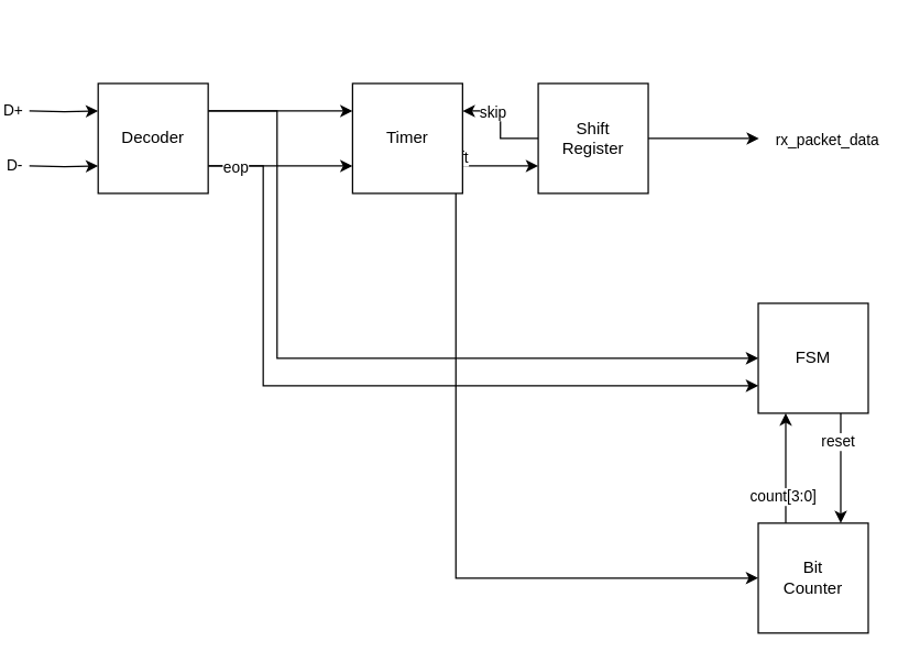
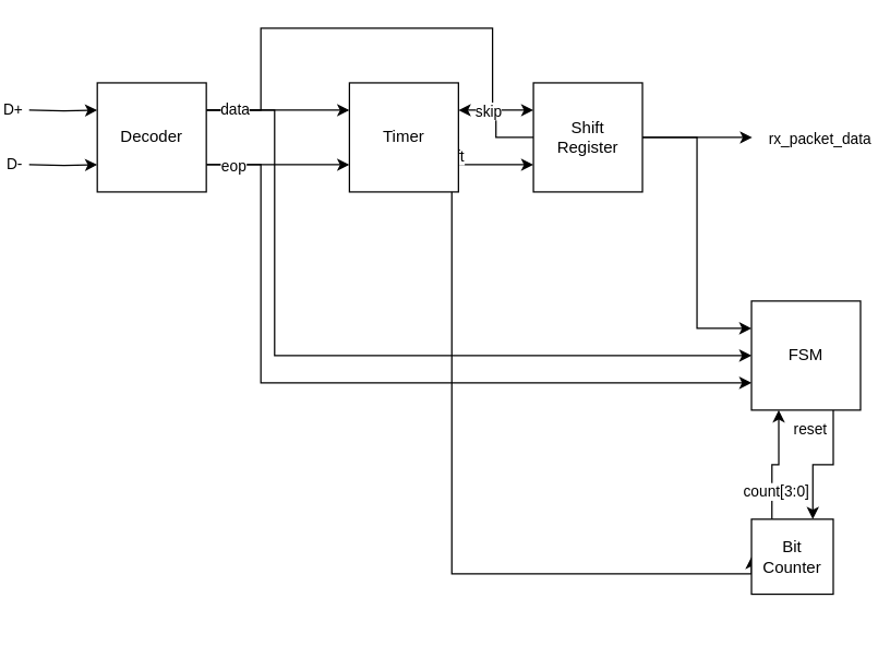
+ <mxCell id="10" value="data" style="edgeStyle=orthogonalEdgeStyle;rounded=0;orthogonalLoop=1;jettySize=auto;html=1;exitX=1;exitY=0.25;exitDx=0;exitDy=0;entryX=0;entryY=0.25;entryDx=0;entryDy=0;" parent="1" source="13" target="22" edge="1"><mxGeometry x="-0.882" relative="1" as="geometry"><Array as="points"><mxPoint x="190.88" y="80" /><mxPoint x="190.88" y="20" /><mxPoint x="360.88" y="20" /><mxPoint x="360.88" y="80" /></Array><mxPoint as="offset" /></mxGeometry></mxCell>
+ <mxCell id="17" style="edgeStyle=orthogonalEdgeStyle;rounded=0;orthogonalLoop=1;jettySize=auto;html=1;exitX=1;exitY=0.5;exitDx=0;exitDy=0;entryX=0;entryY=0.25;entryDx=0;entryDy=0;" parent="1" source="22" target="25" edge="1"><mxGeometry relative="1" as="geometry" /></mxCell>
- <mxCell id="28" value="Bit&lt;br&gt;Counter" style="whiteSpace=wrap;html=1;aspect=fixed;" parent="1" vertex="1"><mxGeometry x="550.88" y="380" width="80" height="80" as="geometry" /></mxCell>
+ <mxCell id="28" value="Bit&lt;br&gt;Counter" style="whiteSpace=wrap;html=1;aspect=fixed;" parent="1" vertex="1"><mxGeometry x="550.88" y="380" width="60" height="55" as="geometry" /></mxCell>
